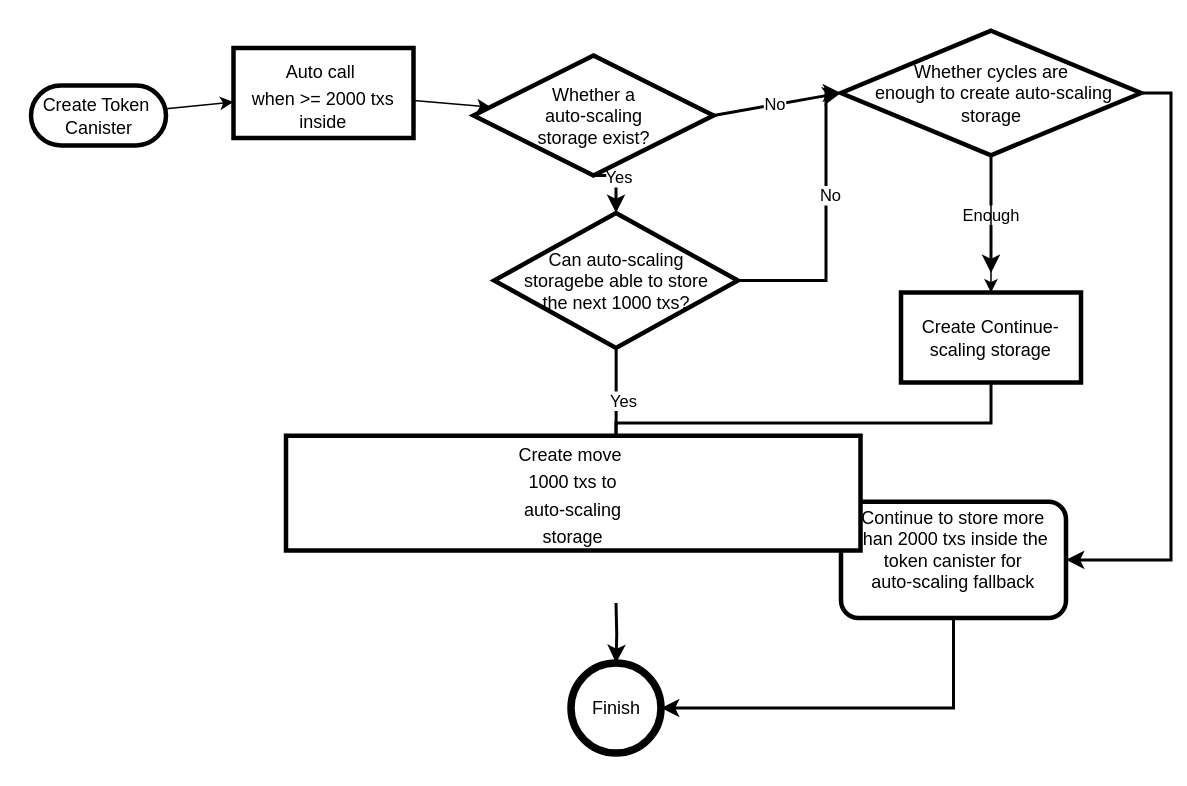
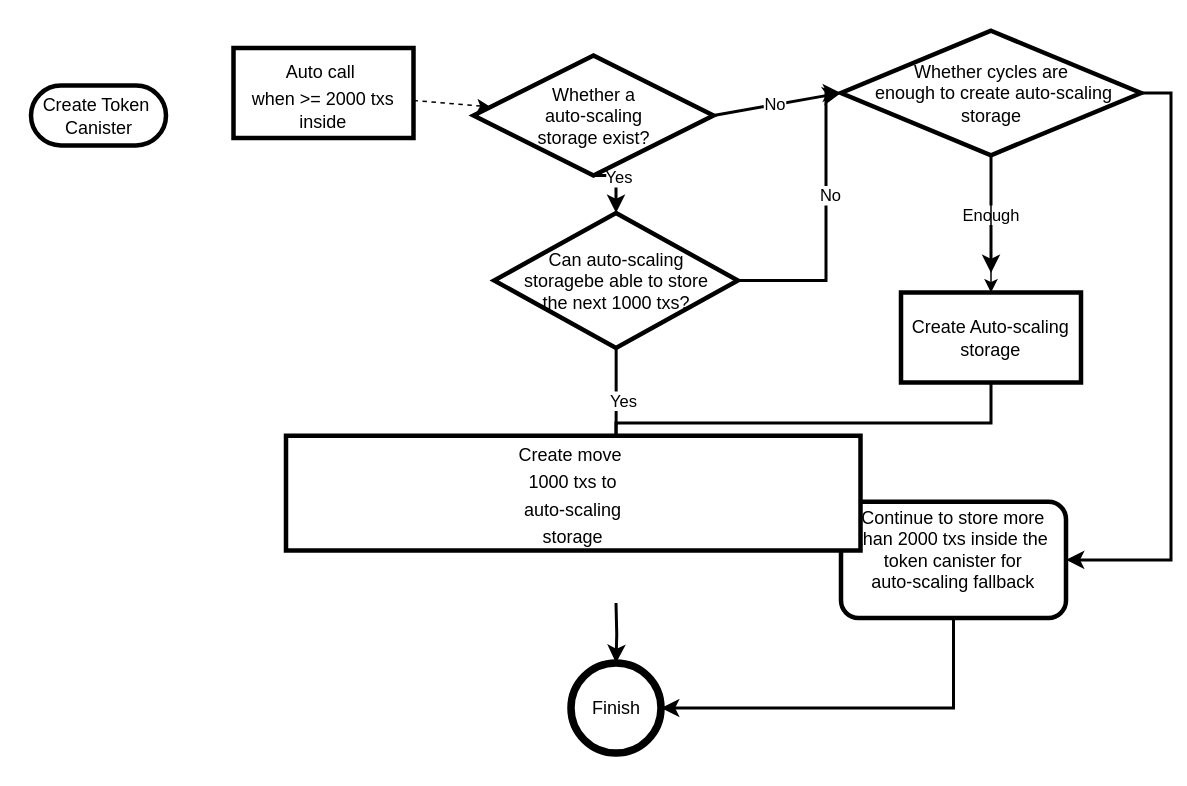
- <mxCell id="24" value="" style="edgeStyle=none;rounded=0;html=1;" edge="1" parent="1" source="25" target="13"><mxGeometry relative="1" as="geometry" /></mxCell>
+ <mxCell id="24" value="" style="edgeStyle=none;rounded=0;html=1;dashed=1;" edge="1" parent="1" source="25" target="13"><mxGeometry relative="1" as="geometry" /></mxCell>
- <mxCell id="19" value="" style="edgeStyle=none;rounded=0;html=1;" edge="1" parent="1" source="20" target="25"><mxGeometry relative="1" as="geometry" /></mxCell>
- <mxCell id="26" value="&lt;span&gt;Create Continue-scaling storage&lt;/span&gt;" style="whiteSpace=wrap;html=1;dashed=0;strokeWidth=3;" vertex="1" parent="1"><mxGeometry x="600" y="194.5" width="120" height="60" as="geometry" /></mxCell>
+ <mxCell id="26" value="&lt;span&gt;Create Auto-scaling storage&lt;/span&gt;" style="whiteSpace=wrap;html=1;dashed=0;strokeWidth=3;" vertex="1" parent="1"><mxGeometry x="600" y="194.5" width="120" height="60" as="geometry" /></mxCell>
